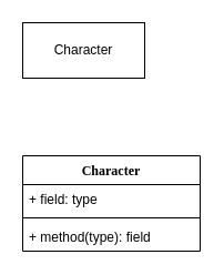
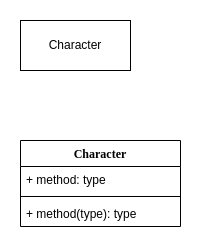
- <mxCell id="4" value="+ field: type" style="text;strokeColor=none;fillColor=none;align=left;verticalAlign=top;spacingLeft=4;spacingRight=4;overflow=hidden;rotatable=0;points=[[0,0.5],[1,0.5]];portConstraint=eastwest;whiteSpace=wrap;html=1;" vertex="1" parent="3"><mxGeometry y="26" width="160" height="26" as="geometry" /></mxCell>
+ <mxCell id="4" value="+ method: type" style="text;strokeColor=none;fillColor=none;align=left;verticalAlign=top;spacingLeft=4;spacingRight=4;overflow=hidden;rotatable=0;points=[[0,0.5],[1,0.5]];portConstraint=eastwest;whiteSpace=wrap;html=1;" vertex="1" parent="3"><mxGeometry y="26" width="160" height="26" as="geometry" /></mxCell>
- <mxCell id="6" value="+ method(type): field" style="text;strokeColor=none;fillColor=none;align=left;verticalAlign=top;spacingLeft=4;spacingRight=4;overflow=hidden;rotatable=0;points=[[0,0.5],[1,0.5]];portConstraint=eastwest;whiteSpace=wrap;html=1;" vertex="1" parent="3"><mxGeometry y="60" width="160" height="26" as="geometry" /></mxCell>
+ <mxCell id="6" value="+ method(type): type" style="text;strokeColor=none;fillColor=none;align=left;verticalAlign=top;spacingLeft=4;spacingRight=4;overflow=hidden;rotatable=0;points=[[0,0.5],[1,0.5]];portConstraint=eastwest;whiteSpace=wrap;html=1;" vertex="1" parent="3"><mxGeometry y="60" width="160" height="26" as="geometry" /></mxCell>
